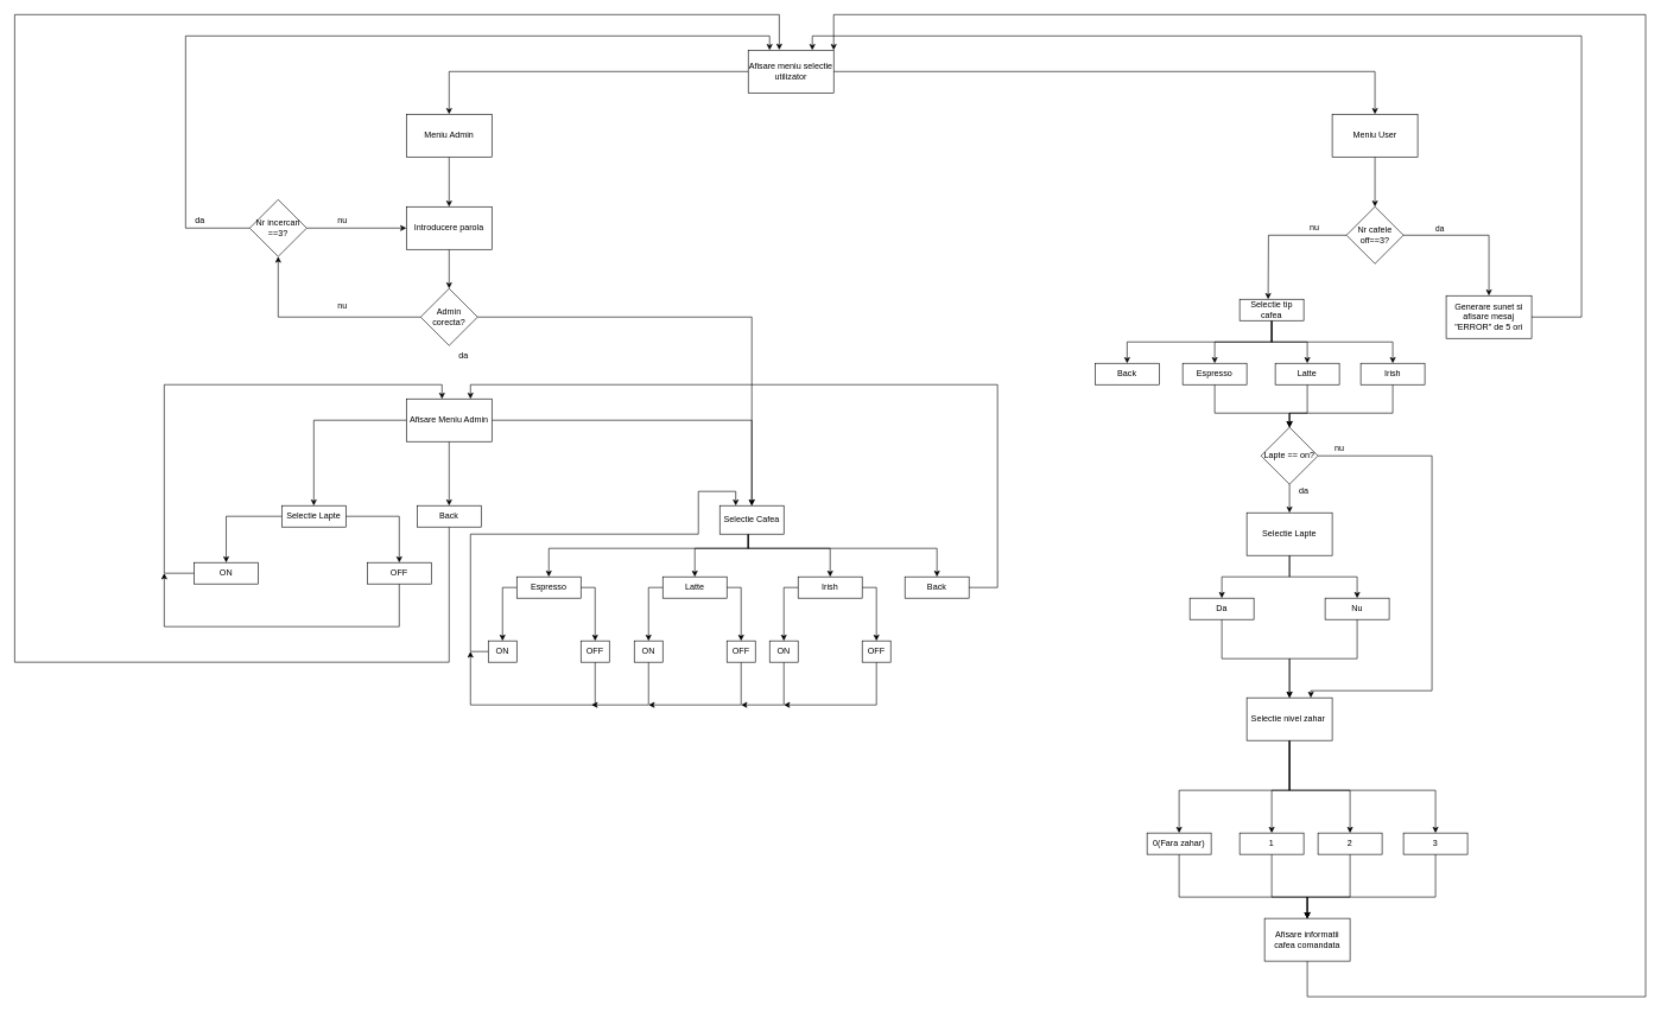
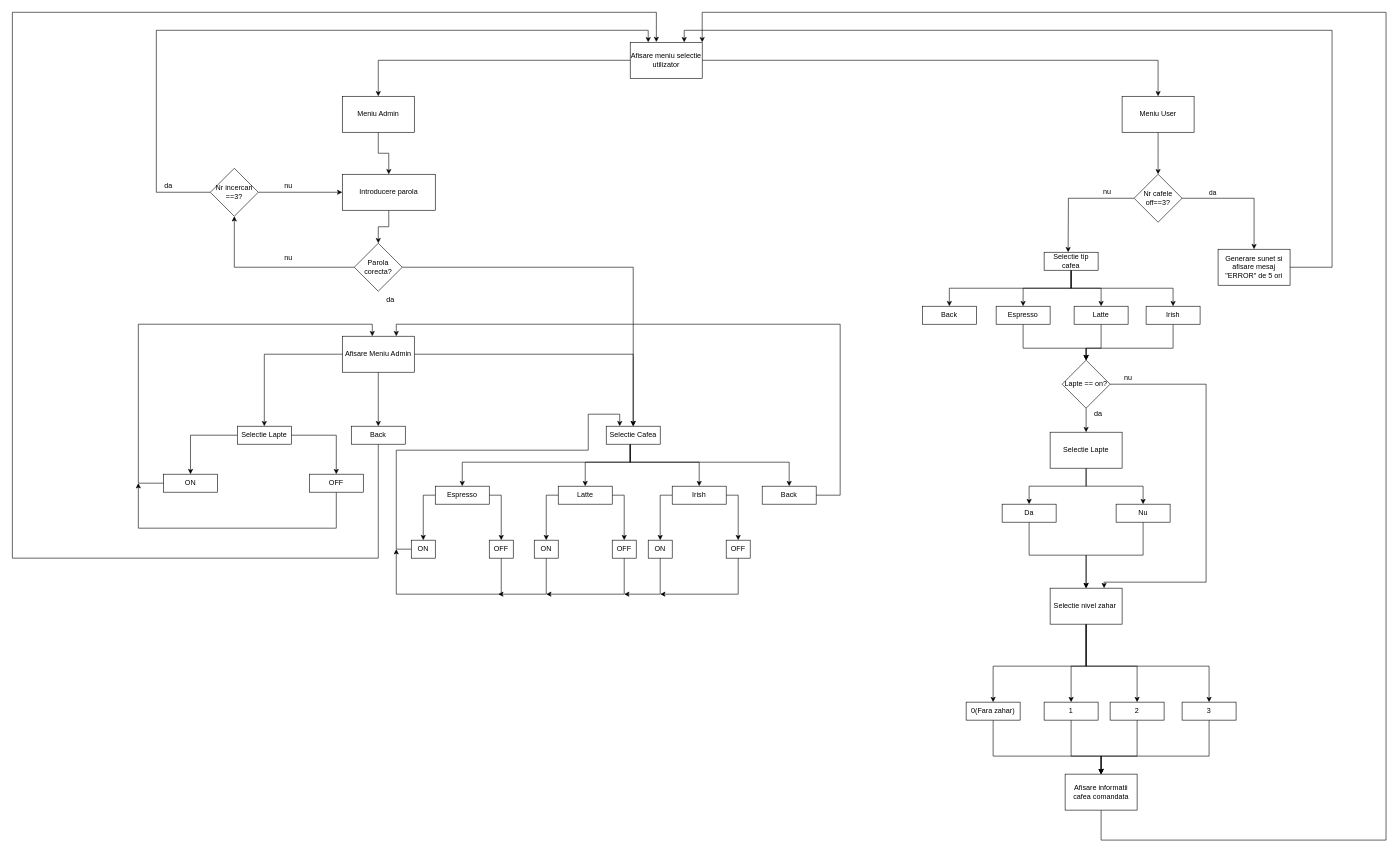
- <mxCell id="10" value="Introducere parola&lt;br&gt;" style="rounded=0;whiteSpace=wrap;html=1;" parent="1" vertex="1"><mxGeometry x="570" y="290" width="120" height="60" as="geometry" /></mxCell>
+ <mxCell id="10" value="Introducere parola&lt;br&gt;" style="rounded=0;whiteSpace=wrap;html=1;" parent="1" vertex="1"><mxGeometry x="570" y="290" width="155" height="60" as="geometry" /></mxCell>
- <mxCell id="13" value="Admin corecta?" style="rhombus;whiteSpace=wrap;html=1;" parent="1" vertex="1"><mxGeometry x="590" y="405" width="80" height="80" as="geometry" /></mxCell>
+ <mxCell id="13" value="Parola corecta?" style="rhombus;whiteSpace=wrap;html=1;" parent="1" vertex="1"><mxGeometry x="590" y="405" width="80" height="80" as="geometry" /></mxCell>
- <mxCell id="38" value="Selectie Cafea" style="rounded=0;whiteSpace=wrap;html=1;" parent="1" vertex="1"><mxGeometry x="1010" y="710" width="90" height="40" as="geometry" /></mxCell>
+ <mxCell id="38" value="Selectie Cafea" style="rounded=0;whiteSpace=wrap;html=1;" parent="1" vertex="1"><mxGeometry x="1010" y="710" width="90" height="30" as="geometry" /></mxCell>
